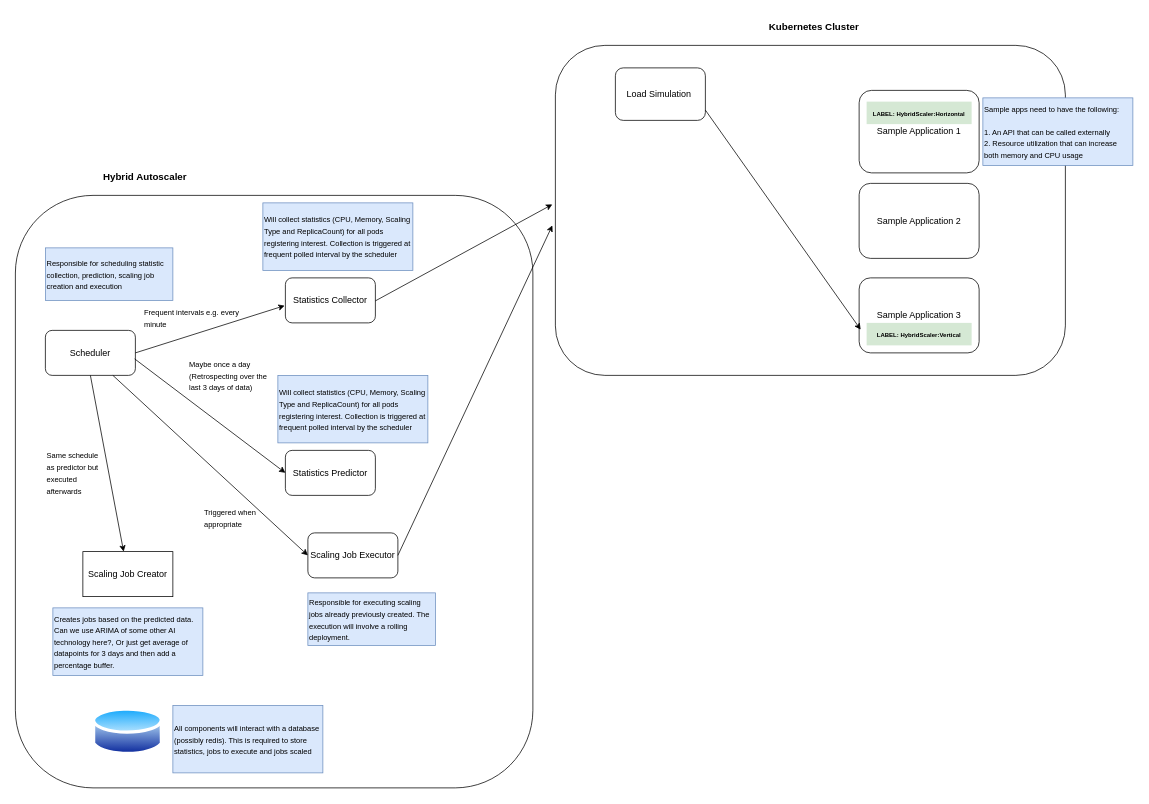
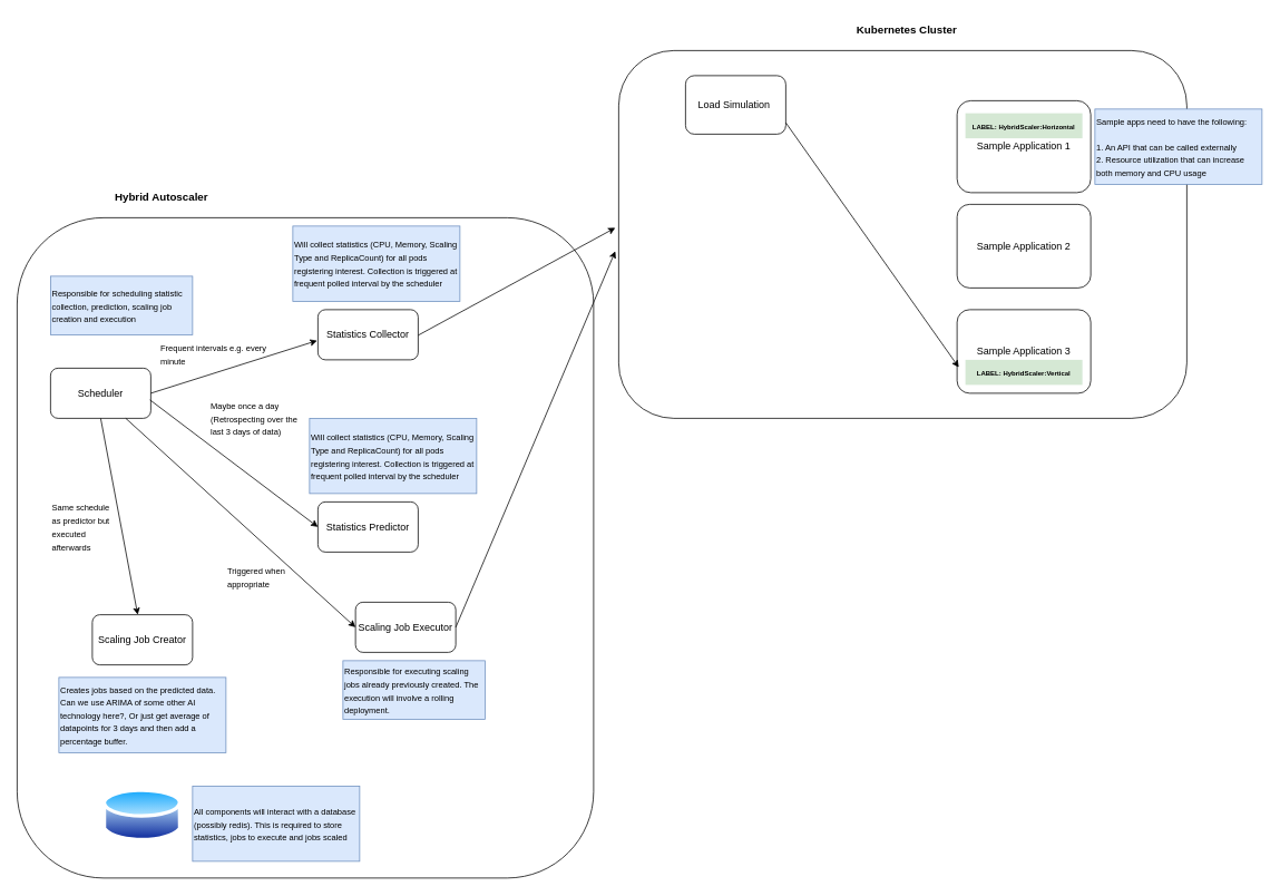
- <mxCell id="19" value="Scaling Job Executor" style="rounded=1;whiteSpace=wrap;html=1;" vertex="1" parent="1"><mxGeometry x="410" y="710" width="120" height="60" as="geometry" /></mxCell>
+ <mxCell id="19" value="Scaling Job Executor" style="rounded=1;whiteSpace=wrap;html=1;" vertex="1" parent="1"><mxGeometry x="425" y="720" width="120" height="60" as="geometry" /></mxCell>
- <mxCell id="4" value="Scaling Job Creator" style="whiteSpace=wrap;html=1;rounded=0;" vertex="1" parent="1"><mxGeometry x="110" y="735" width="120" height="60" as="geometry" /></mxCell>
+ <mxCell id="4" value="Scaling Job Creator" style="rounded=1;whiteSpace=wrap;html=1;" vertex="1" parent="1"><mxGeometry x="110" y="735" width="120" height="60" as="geometry" /></mxCell>
